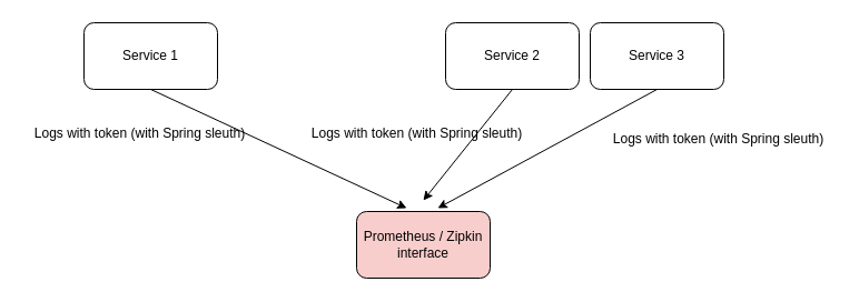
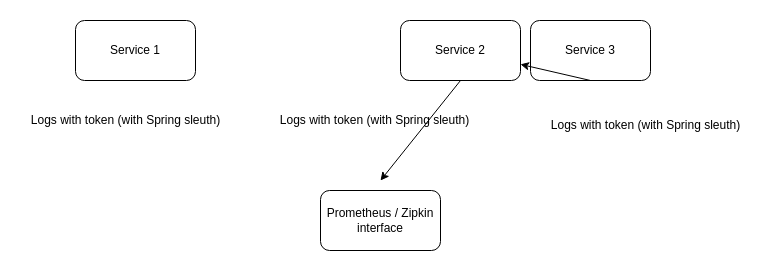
- <mxCell id="6" value="" style="endArrow=classic;html=1;rounded=0;exitX=0.5;exitY=1;exitDx=0;exitDy=0;entryX=0.375;entryY=-0.05;entryDx=0;entryDy=0;entryPerimeter=0;" edge="1" parent="1" source="2" target="5"><mxGeometry width="50" height="50" relative="1" as="geometry"><mxPoint x="350" y="190" as="sourcePoint" /><mxPoint x="400" y="140" as="targetPoint" /></mxGeometry></mxCell>
- <mxCell id="8" value="" style="endArrow=classic;html=1;rounded=0;exitX=0.5;exitY=1;exitDx=0;exitDy=0;entryX=0.608;entryY=-0.05;entryDx=0;entryDy=0;entryPerimeter=0;" edge="1" parent="1" source="4" target="5"><mxGeometry width="50" height="50" relative="1" as="geometry"><mxPoint x="350" y="190" as="sourcePoint" /><mxPoint x="400" y="140" as="targetPoint" /></mxGeometry></mxCell>
+ <mxCell id="8" value="" style="endArrow=classic;html=1;rounded=0;exitX=0.5;exitY=1;exitDx=0;exitDy=0;" edge="1" parent="1" source="4" target="3"><mxGeometry width="50" height="50" relative="1" as="geometry"><mxPoint x="350" y="190" as="sourcePoint" /><mxPoint x="400" y="140" as="targetPoint" /></mxGeometry></mxCell>
- <mxCell id="5" value="Prometheus / Zipkin interface" style="rounded=1;whiteSpace=wrap;html=1;fillColor=#f8cecc;" vertex="1" parent="1"><mxGeometry x="320" y="190" width="120" height="60" as="geometry" /></mxCell>
+ <mxCell id="5" value="Prometheus / Zipkin interface" style="rounded=1;whiteSpace=wrap;html=1;" vertex="1" parent="1"><mxGeometry x="320" y="190" width="120" height="60" as="geometry" /></mxCell>
